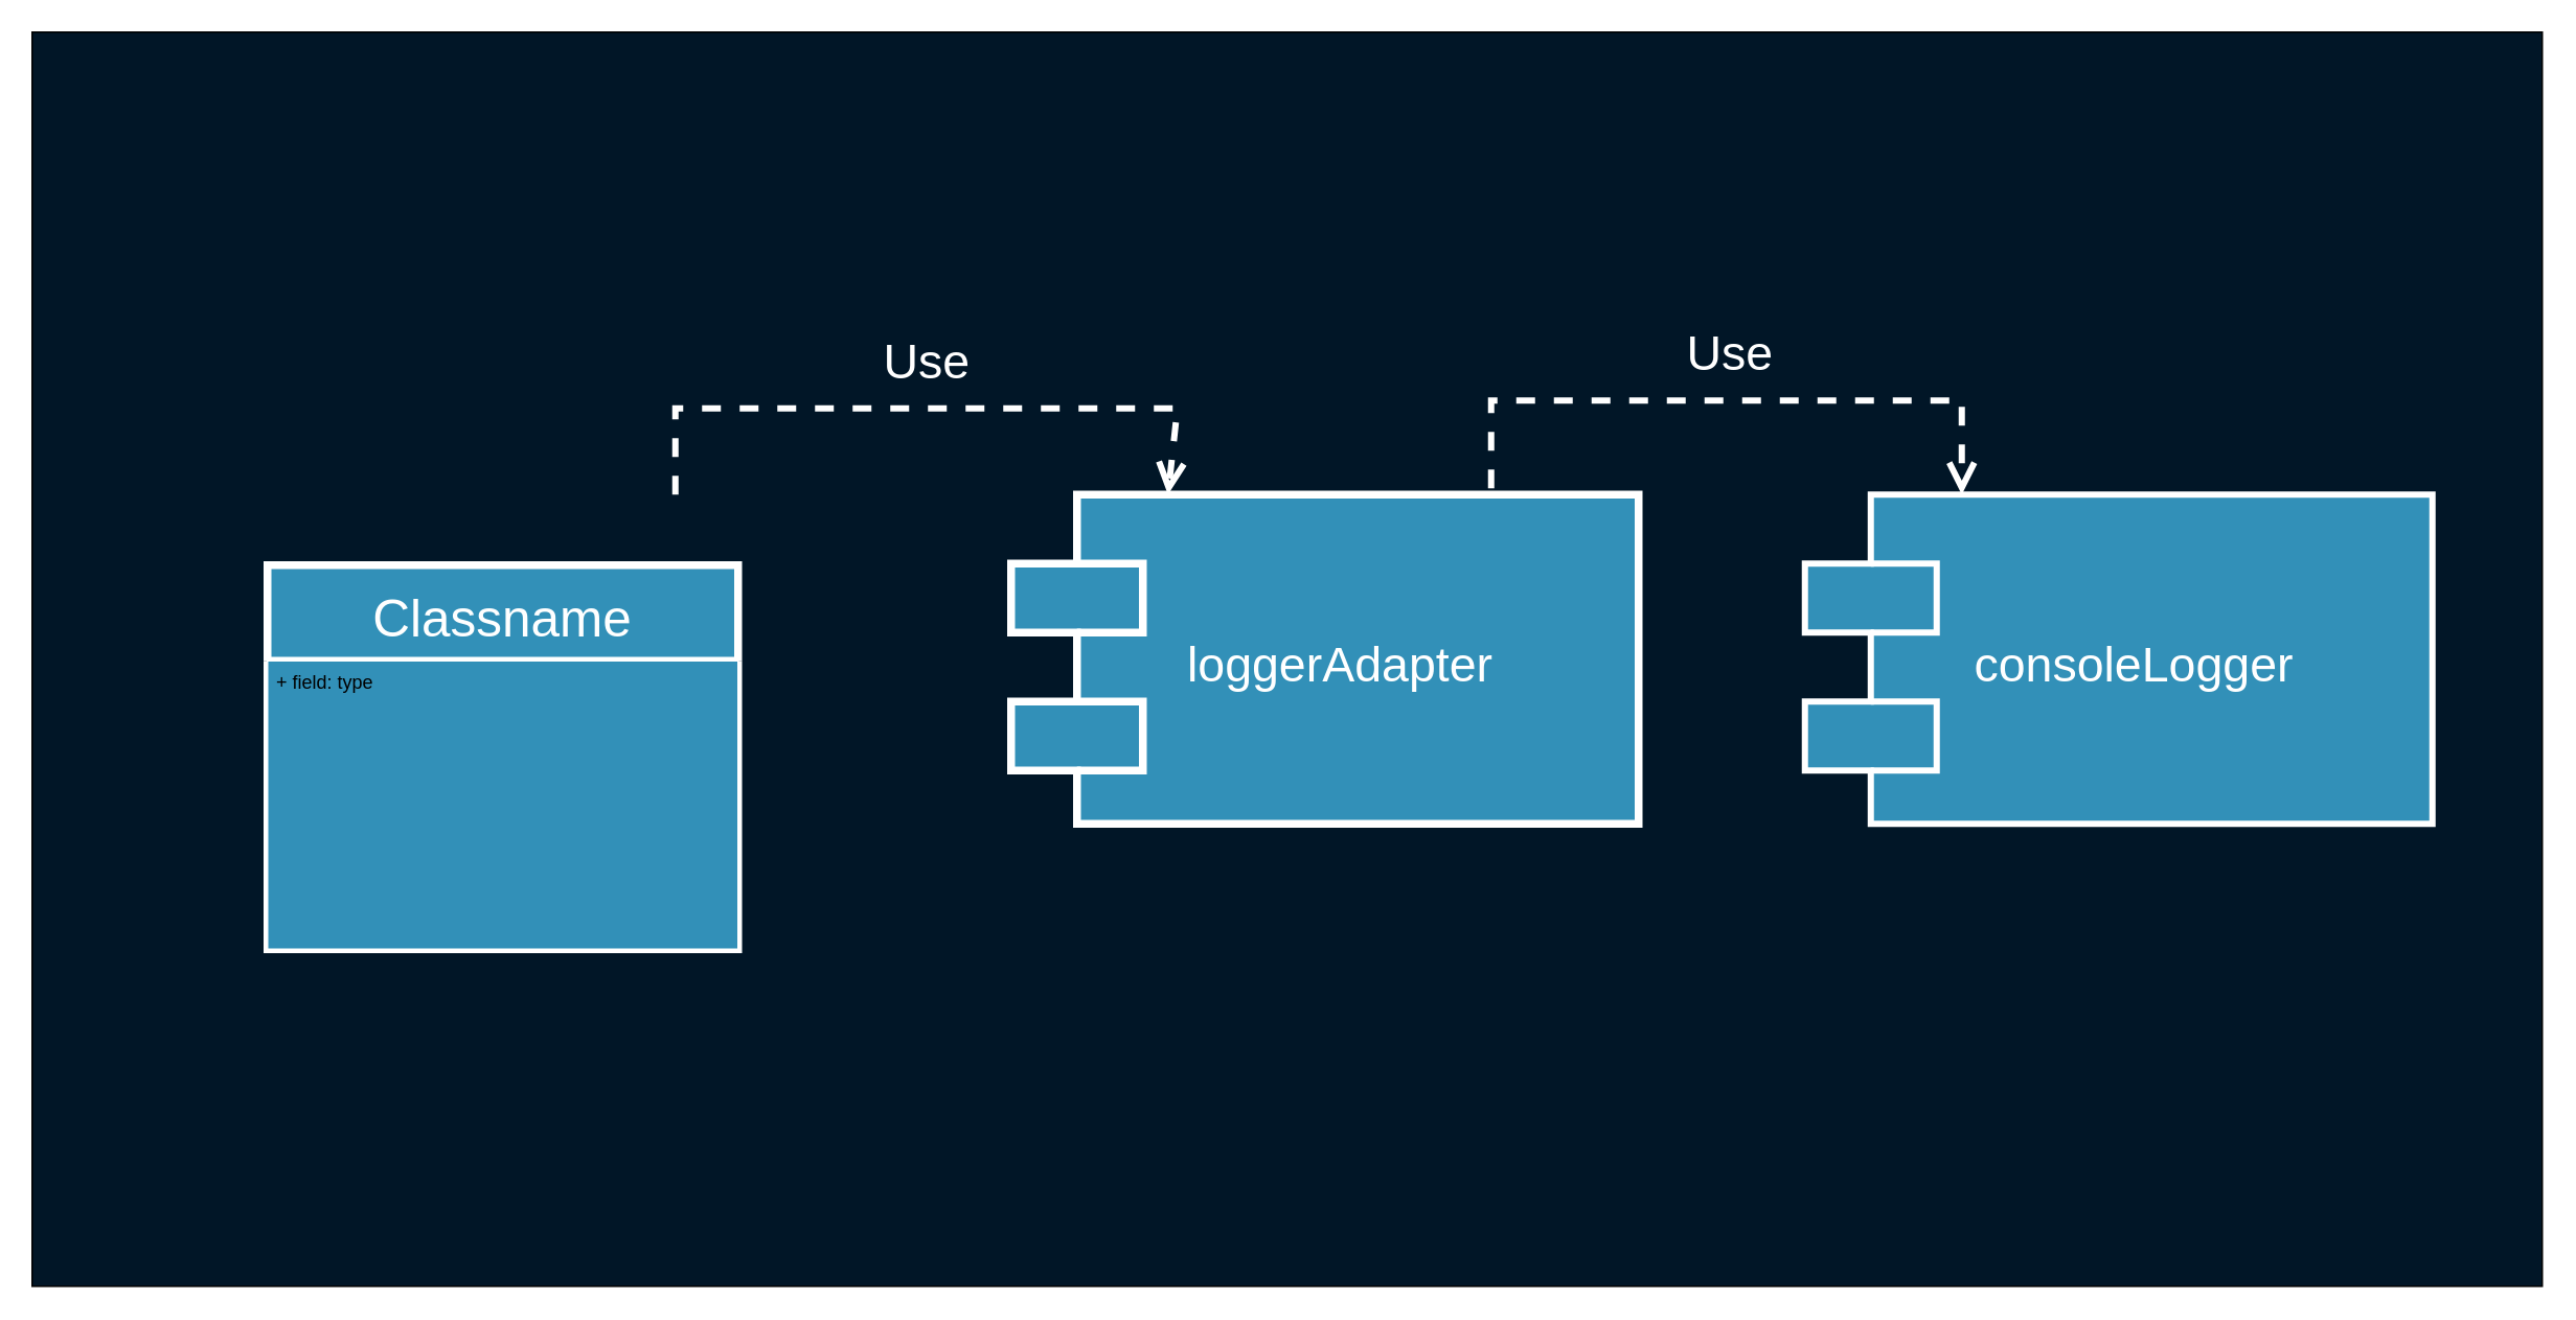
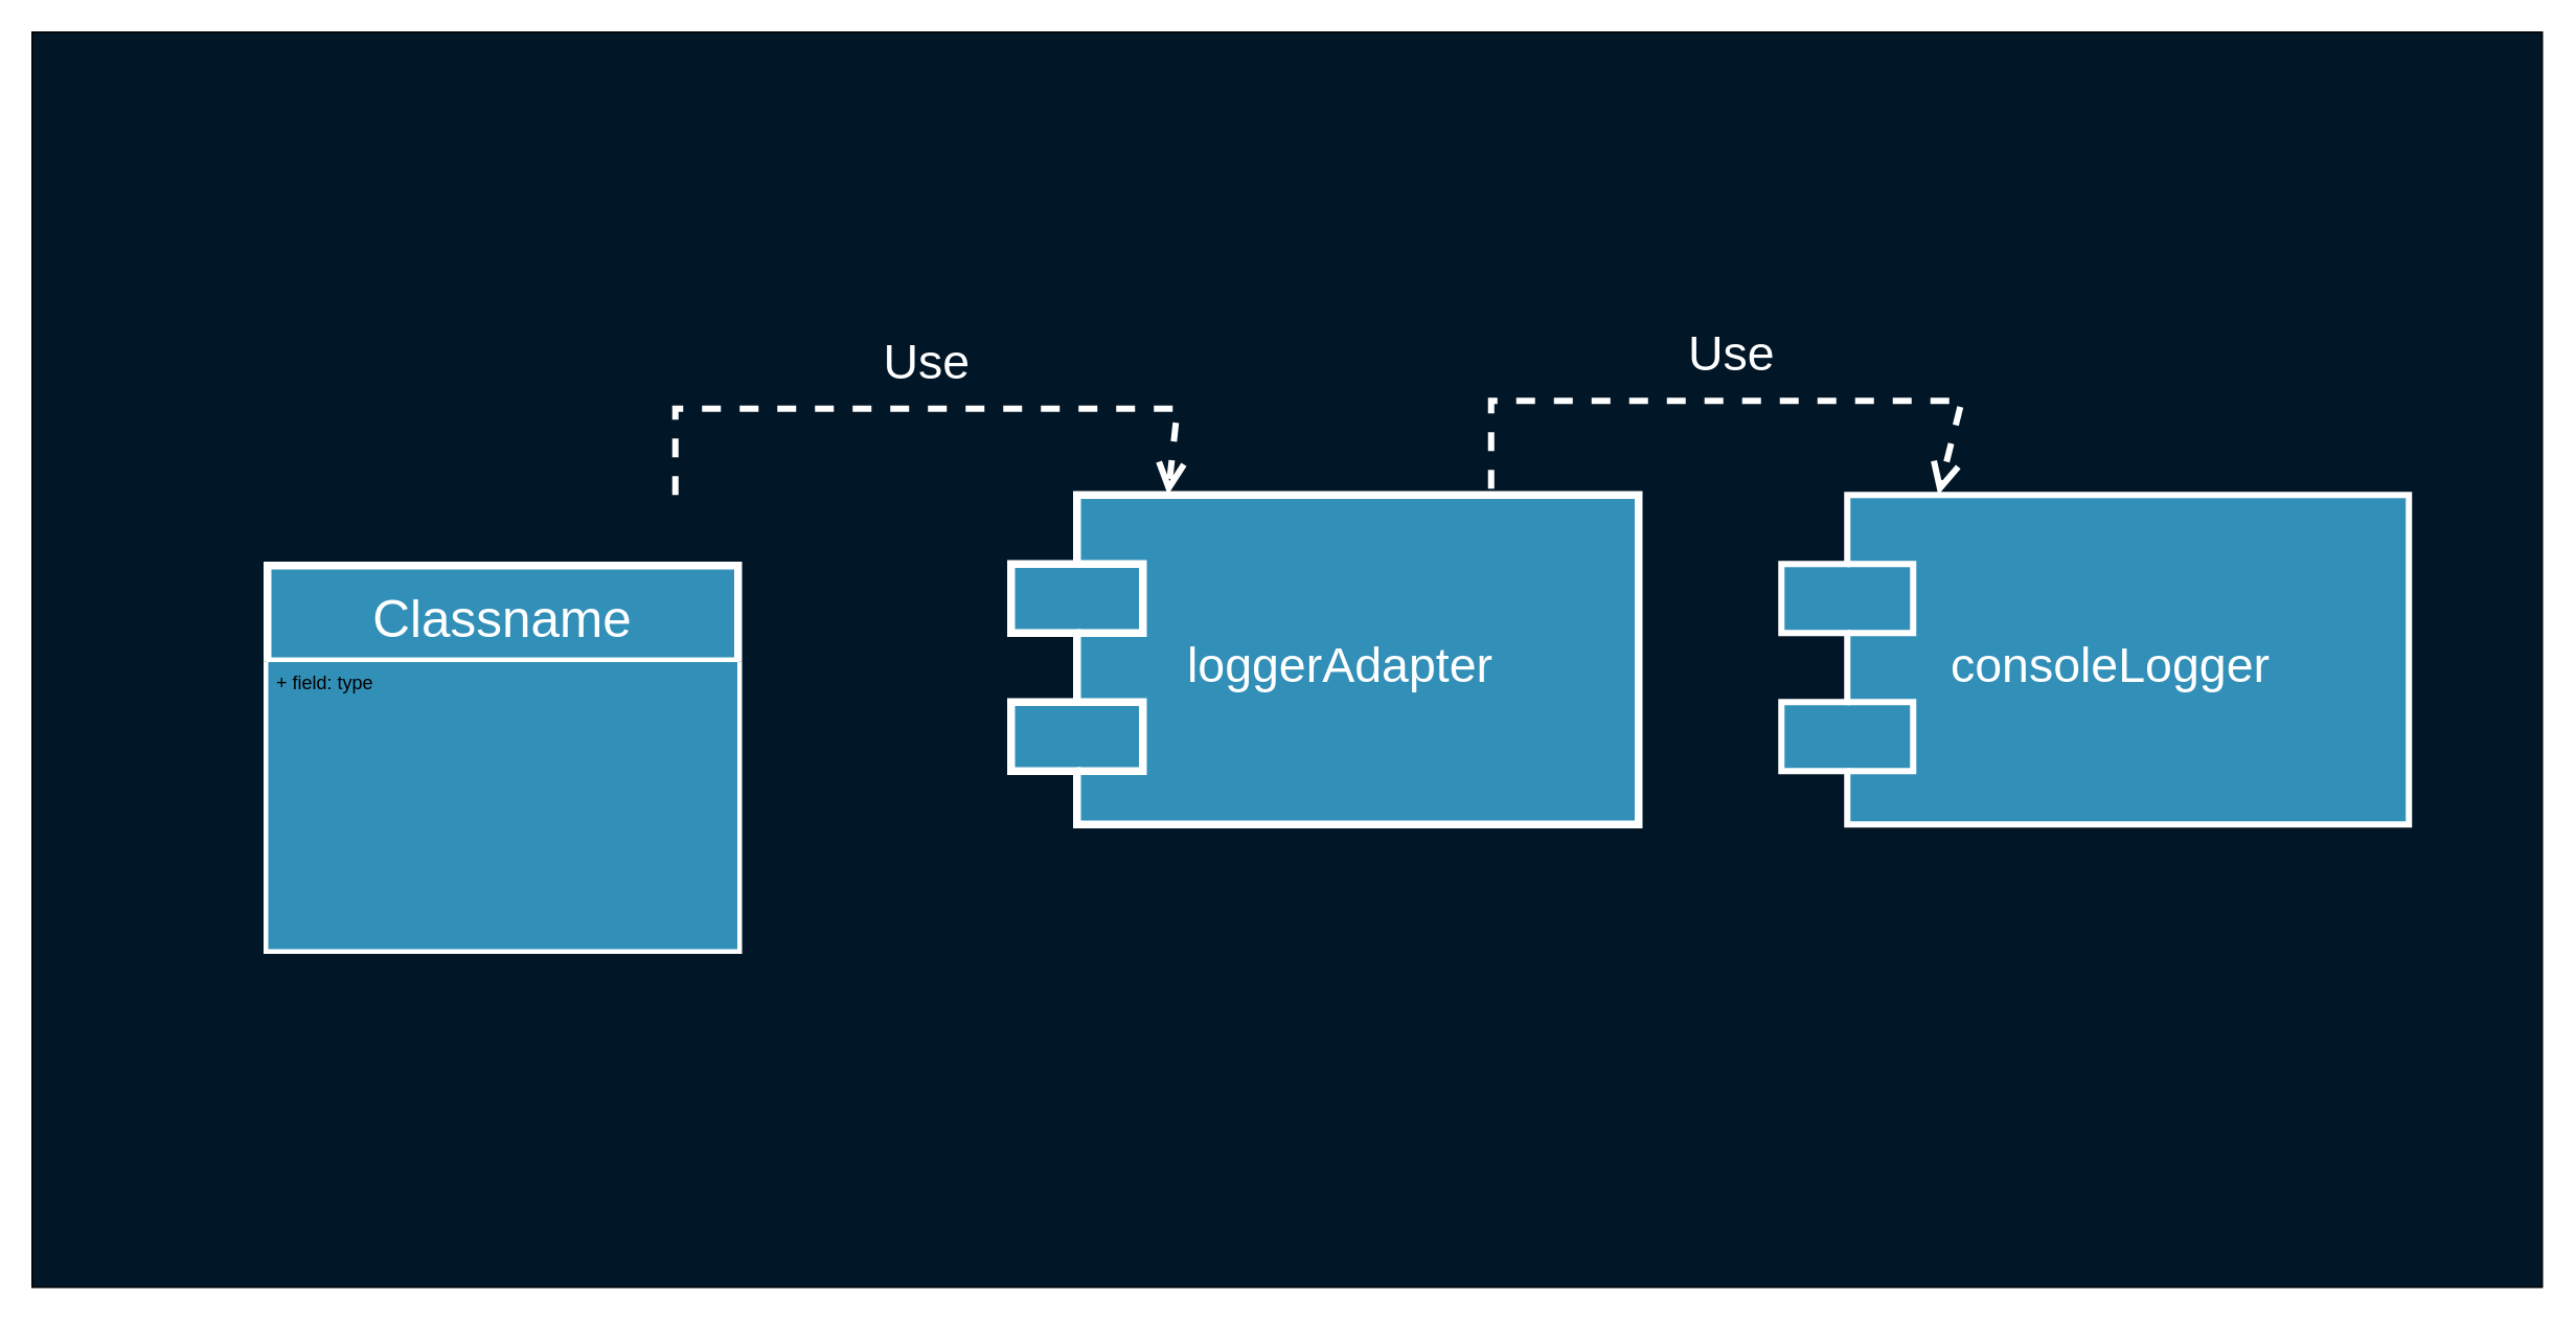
- <mxCell id="4" value="consoleLogger" style="shape=module;align=center;spacingLeft=20;align=center;verticalAlign=middle;fontSize=31;fillColor=#3290B8;fontColor=#FFFFFF;labelPosition=center;verticalLabelPosition=middle;jettyWidth=84;jettyHeight=44;strokeColor=#FFFFFF;strokeWidth=4;" parent="1" vertex="1"><mxGeometry x="1150" y="315" width="400" height="210" as="geometry" /></mxCell>
+ <mxCell id="4" value="consoleLogger" style="shape=module;align=center;spacingLeft=20;align=center;verticalAlign=middle;fontSize=31;fillColor=#3290B8;fontColor=#FFFFFF;labelPosition=center;verticalLabelPosition=middle;jettyWidth=84;jettyHeight=44;strokeColor=#FFFFFF;strokeWidth=4;" parent="1" vertex="1"><mxGeometry x="1135" y="315" width="400" height="210" as="geometry" /></mxCell>
